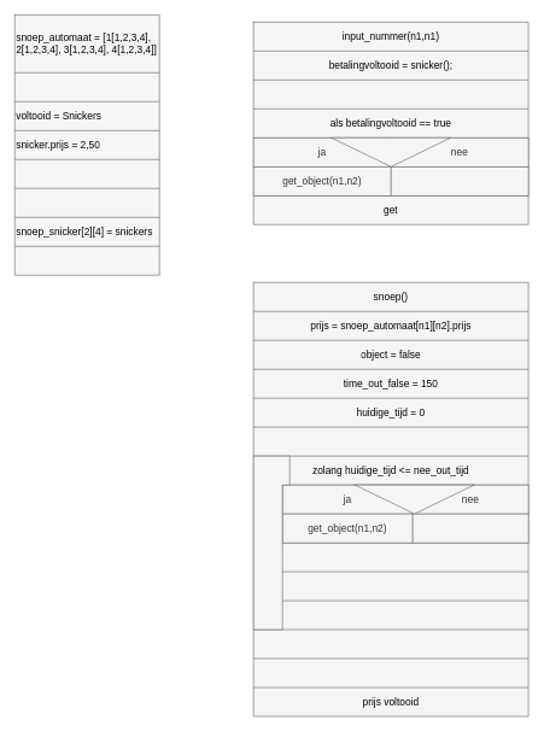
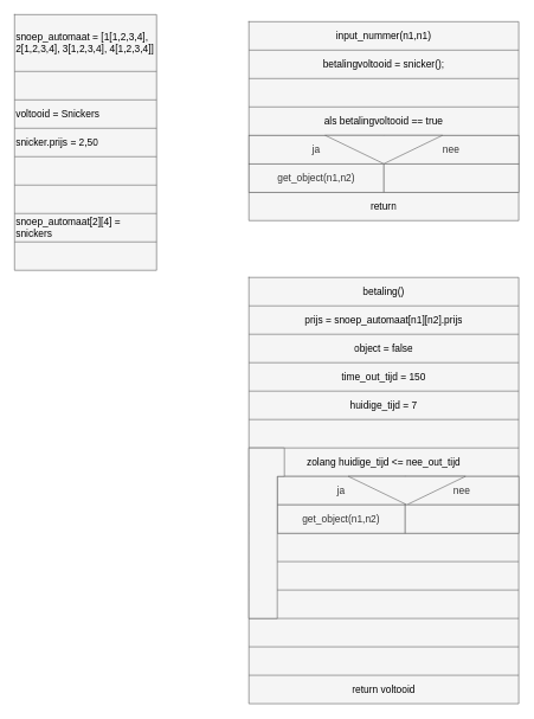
- <mxCell id="33" value="get" style="shape=partialRectangle;html=1;whiteSpace=wrap;connectable=0;overflow=hidden;fillColor=none;top=0;left=0;bottom=0;right=0;pointerEvents=1;fontColor=#000000;fontSize=14;" vertex="1" parent="32"><mxGeometry width="380" height="40" as="geometry"><mxRectangle width="380" height="40" as="alternateBounds" /></mxGeometry></mxCell>
+ <mxCell id="33" value="return" style="shape=partialRectangle;html=1;whiteSpace=wrap;connectable=0;overflow=hidden;fillColor=none;top=0;left=0;bottom=0;right=0;pointerEvents=1;fontColor=#000000;fontSize=14;" vertex="1" parent="32"><mxGeometry width="380" height="40" as="geometry"><mxRectangle width="380" height="40" as="alternateBounds" /></mxGeometry></mxCell>
- <mxCell id="16" value="snoep_snicker[2][4] = snickers" style="shape=partialRectangle;html=1;whiteSpace=wrap;connectable=0;overflow=hidden;fillColor=none;top=0;left=0;bottom=0;right=0;pointerEvents=1;fontColor=#000000;fontSize=14;align=left;" vertex="1" parent="15"><mxGeometry width="200" height="40" as="geometry"><mxRectangle width="200" height="40" as="alternateBounds" /></mxGeometry></mxCell>
+ <mxCell id="16" value="snoep_automaat[2][4] = snickers" style="shape=partialRectangle;html=1;whiteSpace=wrap;connectable=0;overflow=hidden;fillColor=none;top=0;left=0;bottom=0;right=0;pointerEvents=1;fontColor=#000000;fontSize=14;align=left;" vertex="1" parent="15"><mxGeometry width="200" height="40" as="geometry"><mxRectangle width="200" height="40" as="alternateBounds" /></mxGeometry></mxCell>
- <mxCell id="41" value="snoep()" style="shape=partialRectangle;html=1;whiteSpace=wrap;connectable=0;overflow=hidden;fillColor=none;top=0;left=0;bottom=0;right=0;pointerEvents=1;fontColor=#000000;fontSize=14;" vertex="1" parent="40"><mxGeometry width="380" height="40" as="geometry"><mxRectangle width="380" height="40" as="alternateBounds" /></mxGeometry></mxCell>
+ <mxCell id="41" value="betaling()" style="shape=partialRectangle;html=1;whiteSpace=wrap;connectable=0;overflow=hidden;fillColor=none;top=0;left=0;bottom=0;right=0;pointerEvents=1;fontColor=#000000;fontSize=14;" vertex="1" parent="40"><mxGeometry width="380" height="40" as="geometry"><mxRectangle width="380" height="40" as="alternateBounds" /></mxGeometry></mxCell>
- <mxCell id="47" value="time_out_false = 150" style="shape=partialRectangle;html=1;whiteSpace=wrap;connectable=0;overflow=hidden;fillColor=none;top=0;left=0;bottom=0;right=0;pointerEvents=1;fontColor=#000000;fontSize=14;" vertex="1" parent="46"><mxGeometry width="380" height="40" as="geometry"><mxRectangle width="380" height="40" as="alternateBounds" /></mxGeometry></mxCell>
+ <mxCell id="47" value="time_out_tijd = 150" style="shape=partialRectangle;html=1;whiteSpace=wrap;connectable=0;overflow=hidden;fillColor=none;top=0;left=0;bottom=0;right=0;pointerEvents=1;fontColor=#000000;fontSize=14;" vertex="1" parent="46"><mxGeometry width="380" height="40" as="geometry"><mxRectangle width="380" height="40" as="alternateBounds" /></mxGeometry></mxCell>
- <mxCell id="49" value="huidige_tijd = 0" style="shape=partialRectangle;html=1;whiteSpace=wrap;connectable=0;overflow=hidden;fillColor=none;top=0;left=0;bottom=0;right=0;pointerEvents=1;fontColor=#000000;fontSize=14;" vertex="1" parent="48"><mxGeometry width="380" height="40" as="geometry"><mxRectangle width="380" height="40" as="alternateBounds" /></mxGeometry></mxCell>
+ <mxCell id="49" value="huidige_tijd = 7" style="shape=partialRectangle;html=1;whiteSpace=wrap;connectable=0;overflow=hidden;fillColor=none;top=0;left=0;bottom=0;right=0;pointerEvents=1;fontColor=#000000;fontSize=14;" vertex="1" parent="48"><mxGeometry width="380" height="40" as="geometry"><mxRectangle width="380" height="40" as="alternateBounds" /></mxGeometry></mxCell>
- <mxCell id="69" value="prijs voltooid" style="shape=partialRectangle;html=1;whiteSpace=wrap;connectable=0;overflow=hidden;fillColor=none;top=0;left=0;bottom=0;right=0;pointerEvents=1;fontColor=#000000;fontSize=14;" vertex="1" parent="68"><mxGeometry width="380" height="40" as="geometry"><mxRectangle width="380" height="40" as="alternateBounds" /></mxGeometry></mxCell>
+ <mxCell id="69" value="return voltooid" style="shape=partialRectangle;html=1;whiteSpace=wrap;connectable=0;overflow=hidden;fillColor=none;top=0;left=0;bottom=0;right=0;pointerEvents=1;fontColor=#000000;fontSize=14;" vertex="1" parent="68"><mxGeometry width="380" height="40" as="geometry"><mxRectangle width="380" height="40" as="alternateBounds" /></mxGeometry></mxCell>
